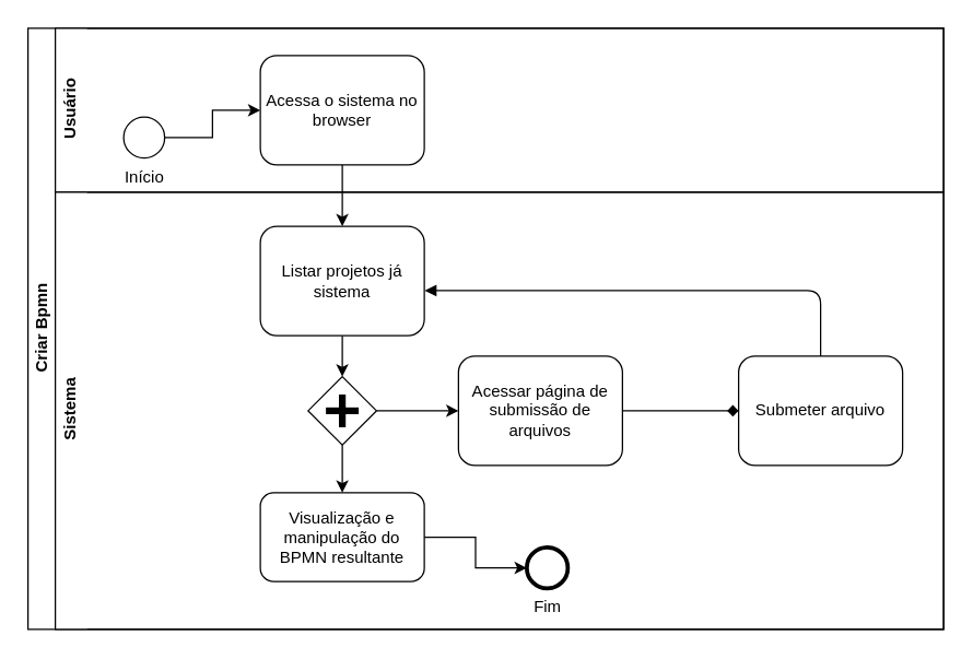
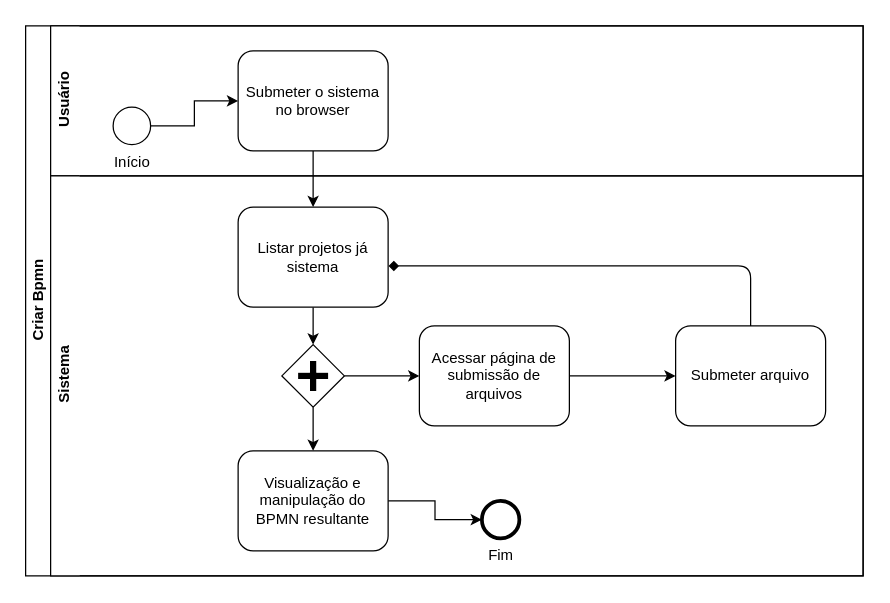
- <mxCell id="4" value="Acessa o sistema no browser" style="shape=ext;rounded=1;html=1;whiteSpace=wrap;" parent="3" vertex="1"><mxGeometry x="150" y="20" width="120" height="80" as="geometry" /></mxCell>
+ <mxCell id="4" value="Submeter o sistema no browser" style="shape=ext;rounded=1;html=1;whiteSpace=wrap;" parent="3" vertex="1"><mxGeometry x="150" y="20" width="120" height="80" as="geometry" /></mxCell>
- <mxCell id="16" value="" style="endArrow=block;endFill=1;endSize=6;html=1;exitX=0.5;exitY=0;exitDx=0;exitDy=0;entryX=1.003;entryY=0.588;entryDx=0;entryDy=0;entryPerimeter=0;" parent="7" source="12" target="9" edge="1"><mxGeometry width="100" relative="1" as="geometry"><mxPoint x="560" y="90" as="sourcePoint" /><mxPoint x="560" y="70" as="targetPoint" /><Array as="points"><mxPoint x="560" y="72" /></Array></mxGeometry></mxCell>
+ <mxCell id="16" value="" style="endArrow=diamond;endFill=1;endSize=6;html=1;exitX=0.5;exitY=0;exitDx=0;exitDy=0;entryX=1.003;entryY=0.588;entryDx=0;entryDy=0;entryPerimeter=0;" parent="7" source="12" target="9" edge="1"><mxGeometry width="100" relative="1" as="geometry"><mxPoint x="560" y="90" as="sourcePoint" /><mxPoint x="560" y="70" as="targetPoint" /><Array as="points"><mxPoint x="560" y="72" /></Array></mxGeometry></mxCell>
- <mxCell id="10" value="" style="edgeStyle=orthogonalEdgeStyle;rounded=0;orthogonalLoop=1;jettySize=auto;html=1;endArrow=diamond;" parent="7" source="11" target="12" edge="1"><mxGeometry relative="1" as="geometry" /></mxCell>
+ <mxCell id="10" value="" style="edgeStyle=orthogonalEdgeStyle;rounded=0;orthogonalLoop=1;jettySize=auto;html=1;" parent="7" source="11" target="12" edge="1"><mxGeometry relative="1" as="geometry" /></mxCell>
- <mxCell id="18" value="Visualização e manipulação do BPMN resultante" style="shape=ext;rounded=1;html=1;whiteSpace=wrap;" parent="7" vertex="1"><mxGeometry x="150" y="220" width="120" height="65" as="geometry" /></mxCell>
+ <mxCell id="18" value="Visualização e manipulação do BPMN resultante" style="shape=ext;rounded=1;html=1;whiteSpace=wrap;" parent="7" vertex="1"><mxGeometry x="150" y="220" width="120" height="80" as="geometry" /></mxCell>
